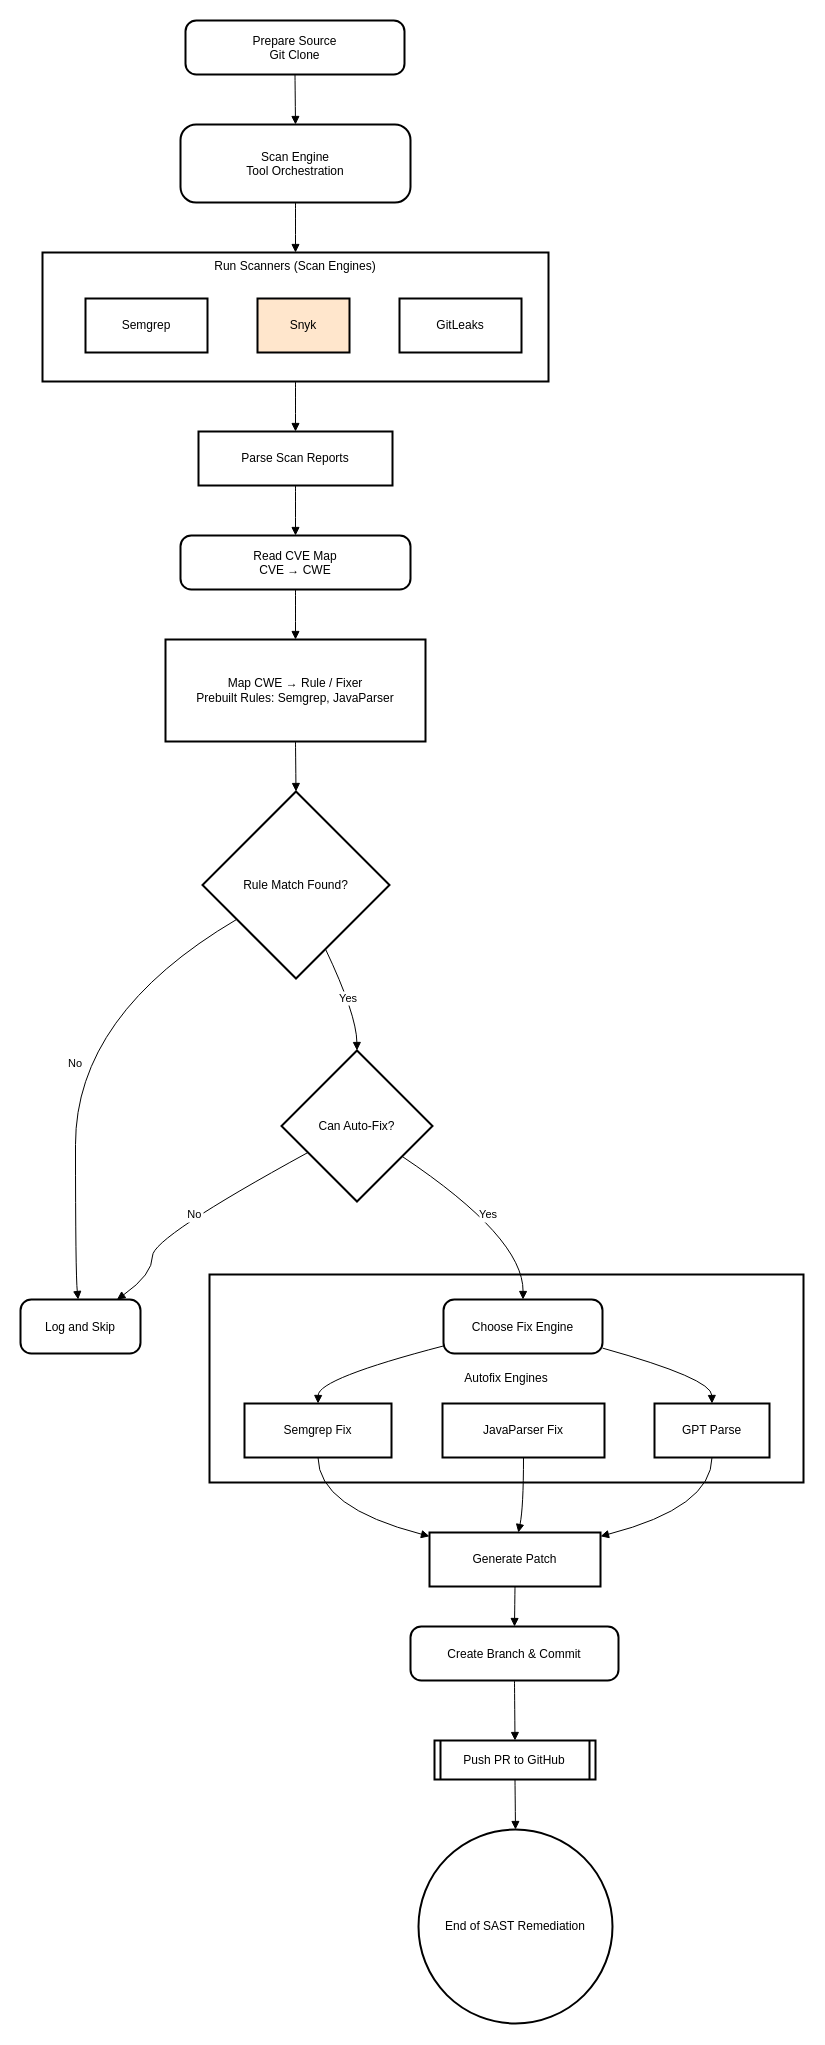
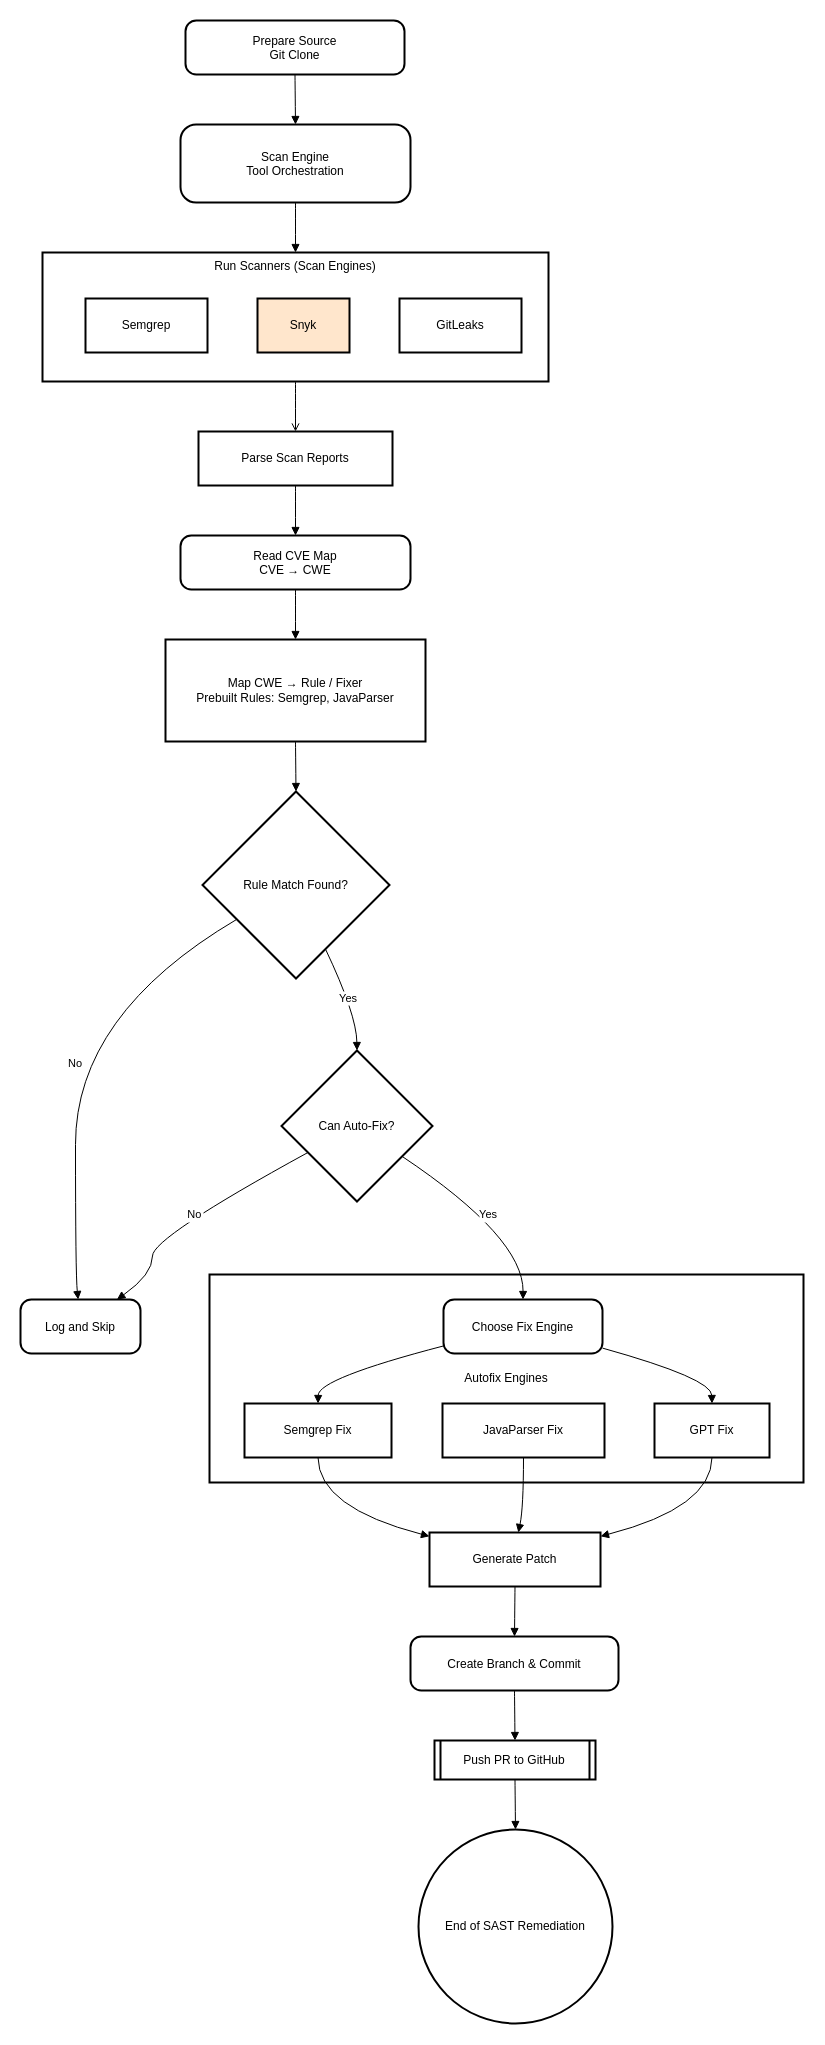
- <mxCell id="40" value="" style="curved=1;startArrow=none;endArrow=block;exitX=0.5;exitY=1;entryX=0.5;entryY=0;rounded=0;" parent="1" source="3" target="9" edge="1"><mxGeometry relative="1" as="geometry"><Array as="points" /></mxGeometry></mxCell>
+ <mxCell id="40" value="" style="curved=1;startArrow=none;endArrow=open;exitX=0.5;exitY=1;entryX=0.5;entryY=0;rounded=0;" parent="1" source="3" target="9" edge="1"><mxGeometry relative="1" as="geometry"><Array as="points" /></mxGeometry></mxCell>
- <mxCell id="18" value="GPT Parse" style="whiteSpace=wrap;strokeWidth=2;" parent="1" vertex="1"><mxGeometry x="654" y="1403" width="115" height="54" as="geometry" /></mxCell>
+ <mxCell id="18" value="GPT Fix" style="whiteSpace=wrap;strokeWidth=2;" parent="1" vertex="1"><mxGeometry x="654" y="1403" width="115" height="54" as="geometry" /></mxCell>
- <mxCell id="20" value="Create Branch &amp; Commit" style="rounded=1;arcSize=20;strokeWidth=2" parent="1" vertex="1"><mxGeometry x="410" y="1626" width="208" height="54" as="geometry" /></mxCell>
+ <mxCell id="20" value="Create Branch &amp; Commit" style="rounded=1;arcSize=20;strokeWidth=2" parent="1" vertex="1"><mxGeometry x="410" y="1636" width="208" height="54" as="geometry" /></mxCell>
